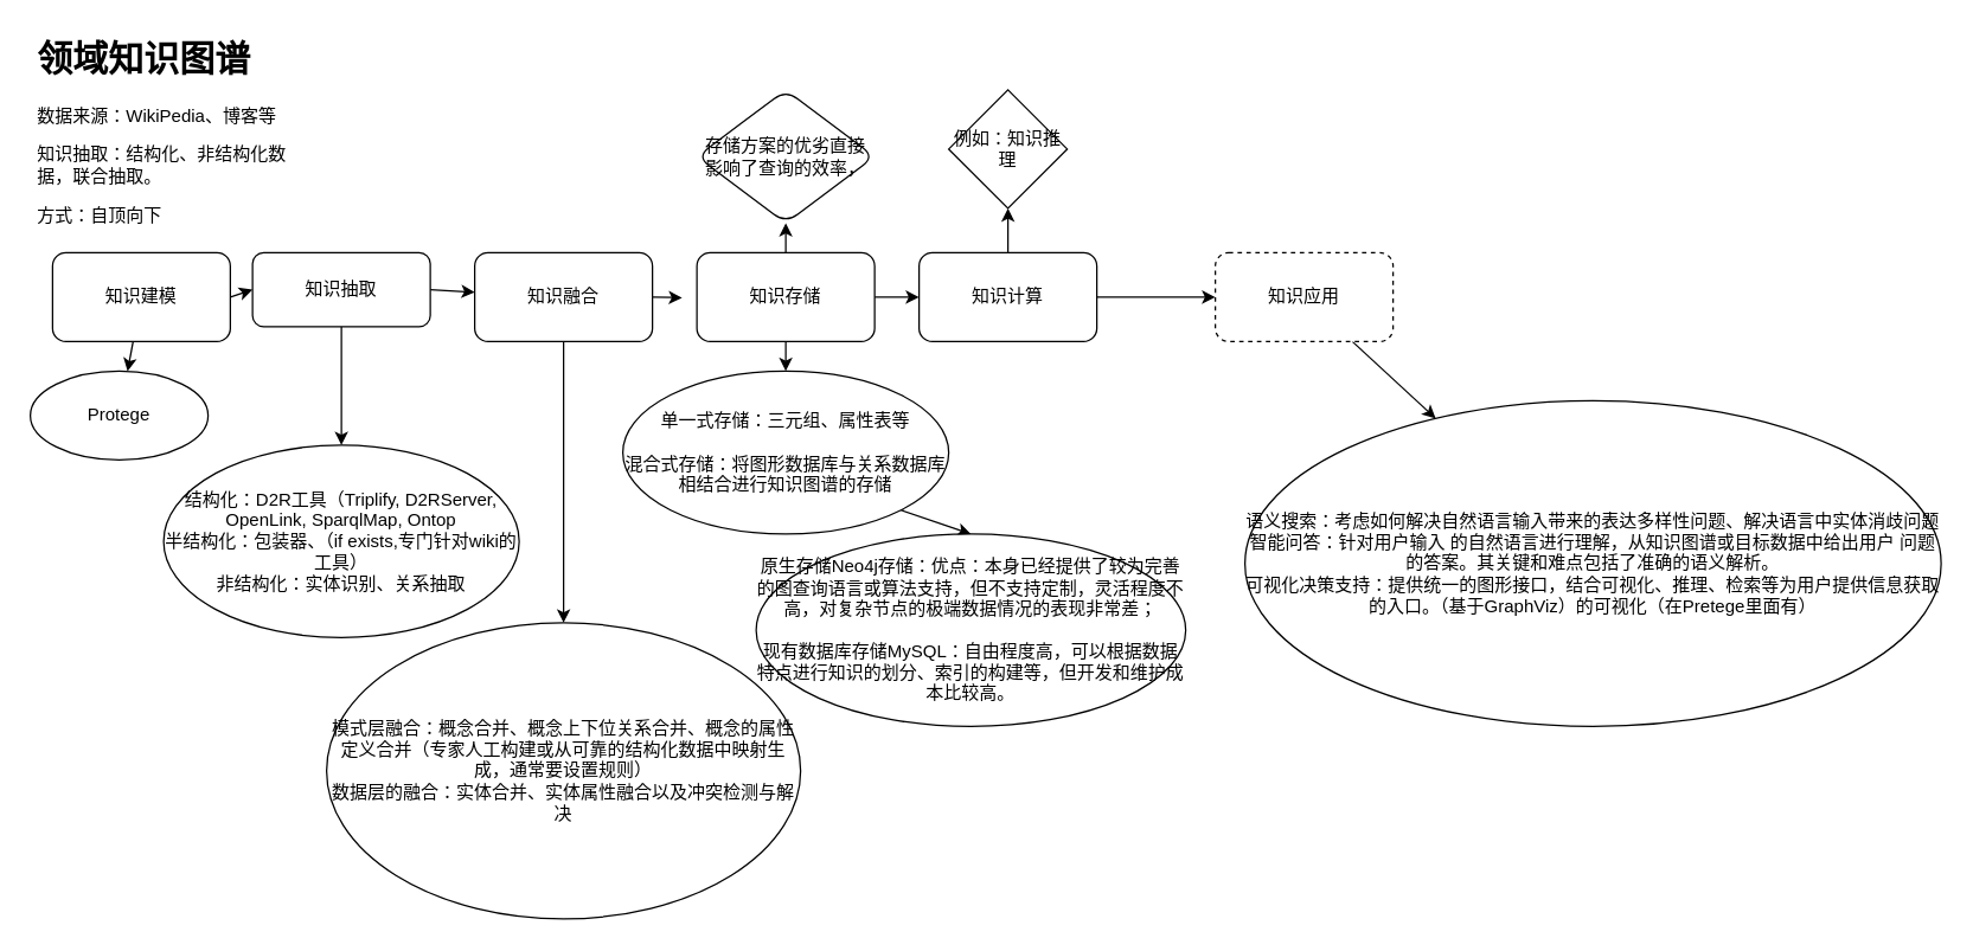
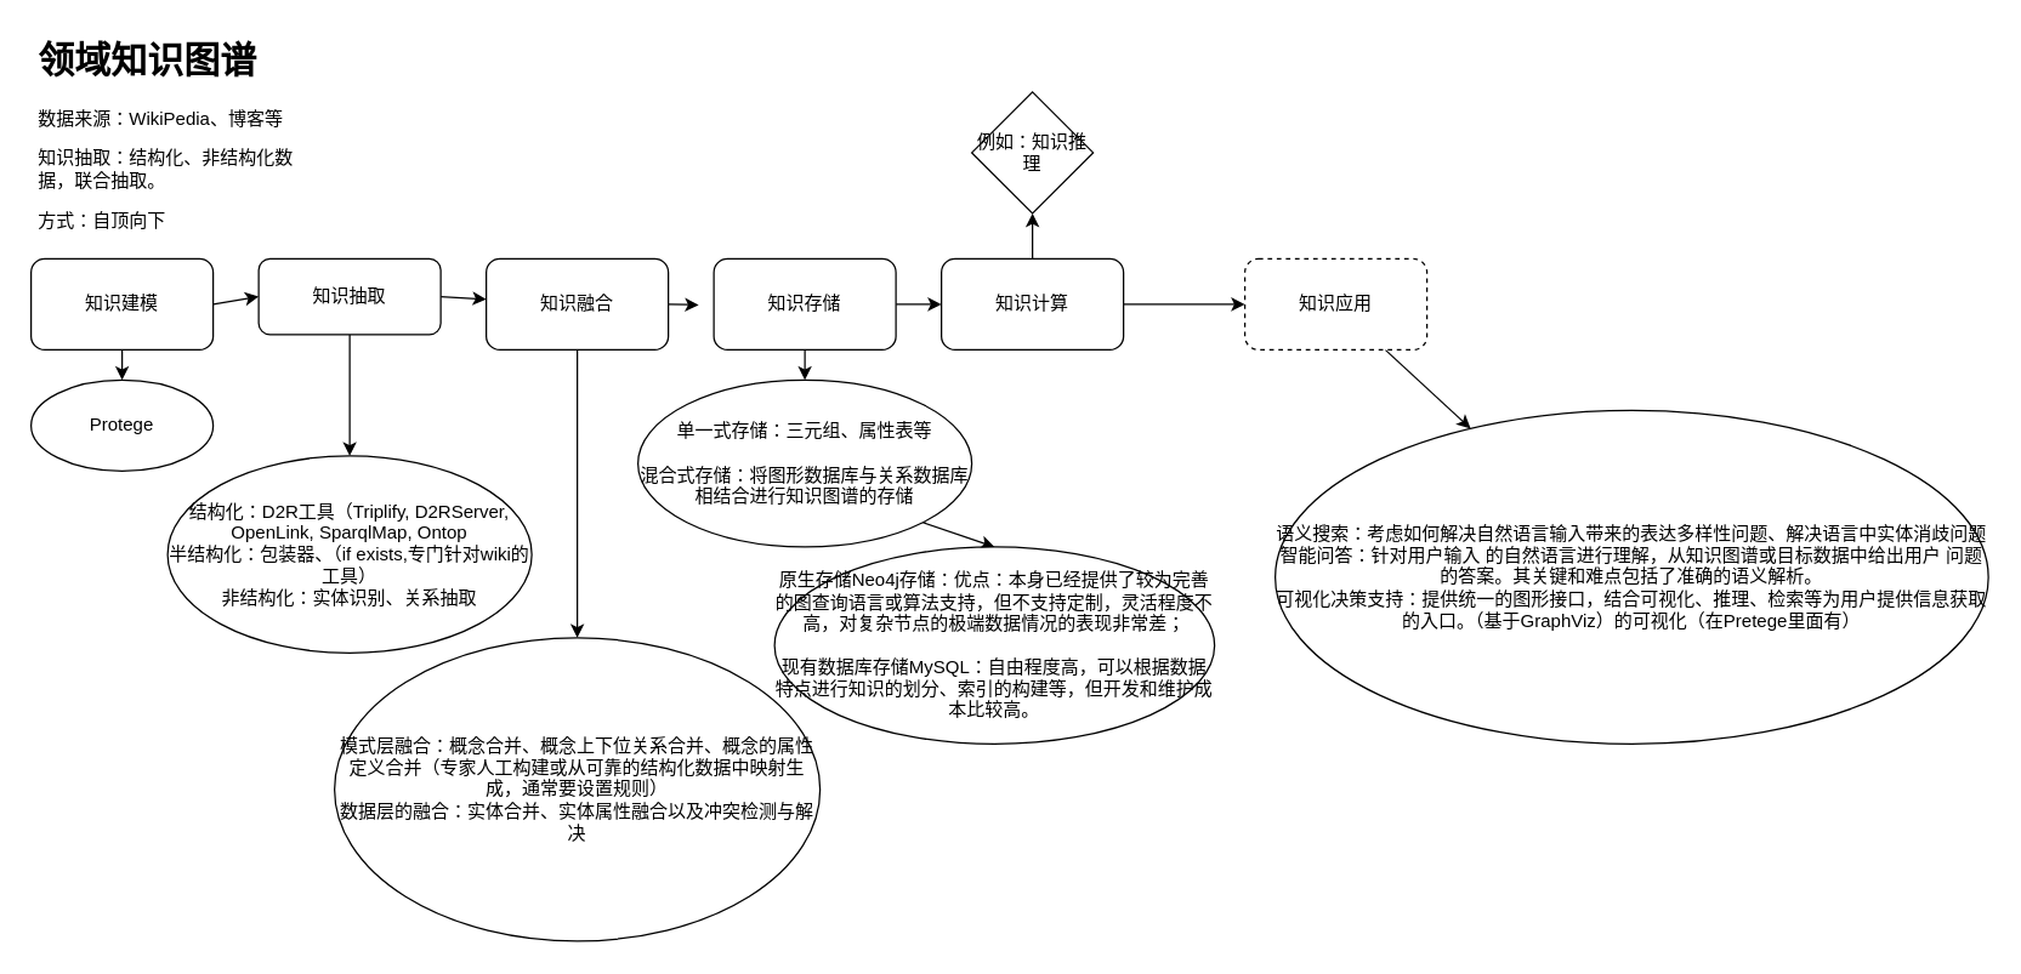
- <mxCell id="22" value="存储方案的优劣直接影响了查询的效率，" style="rhombus;whiteSpace=wrap;html=1;rounded=1;" vertex="1" parent="1"><mxGeometry x="470" y="60" width="120" height="90" as="geometry" /></mxCell>
- <mxCell id="12" value="" style="edgeStyle=none;html=1;" edge="1" parent="1" source="14" target="22"><mxGeometry relative="1" as="geometry" /></mxCell>
- <mxCell id="4" value="知识建模" style="rounded=1;whiteSpace=wrap;html=1;" vertex="1" parent="1"><mxGeometry x="35" y="170" width="120" height="60" as="geometry" /></mxCell>
+ <mxCell id="4" value="知识建模" style="rounded=1;whiteSpace=wrap;html=1;" vertex="1" parent="1"><mxGeometry x="20" y="170" width="120" height="60" as="geometry" /></mxCell>
